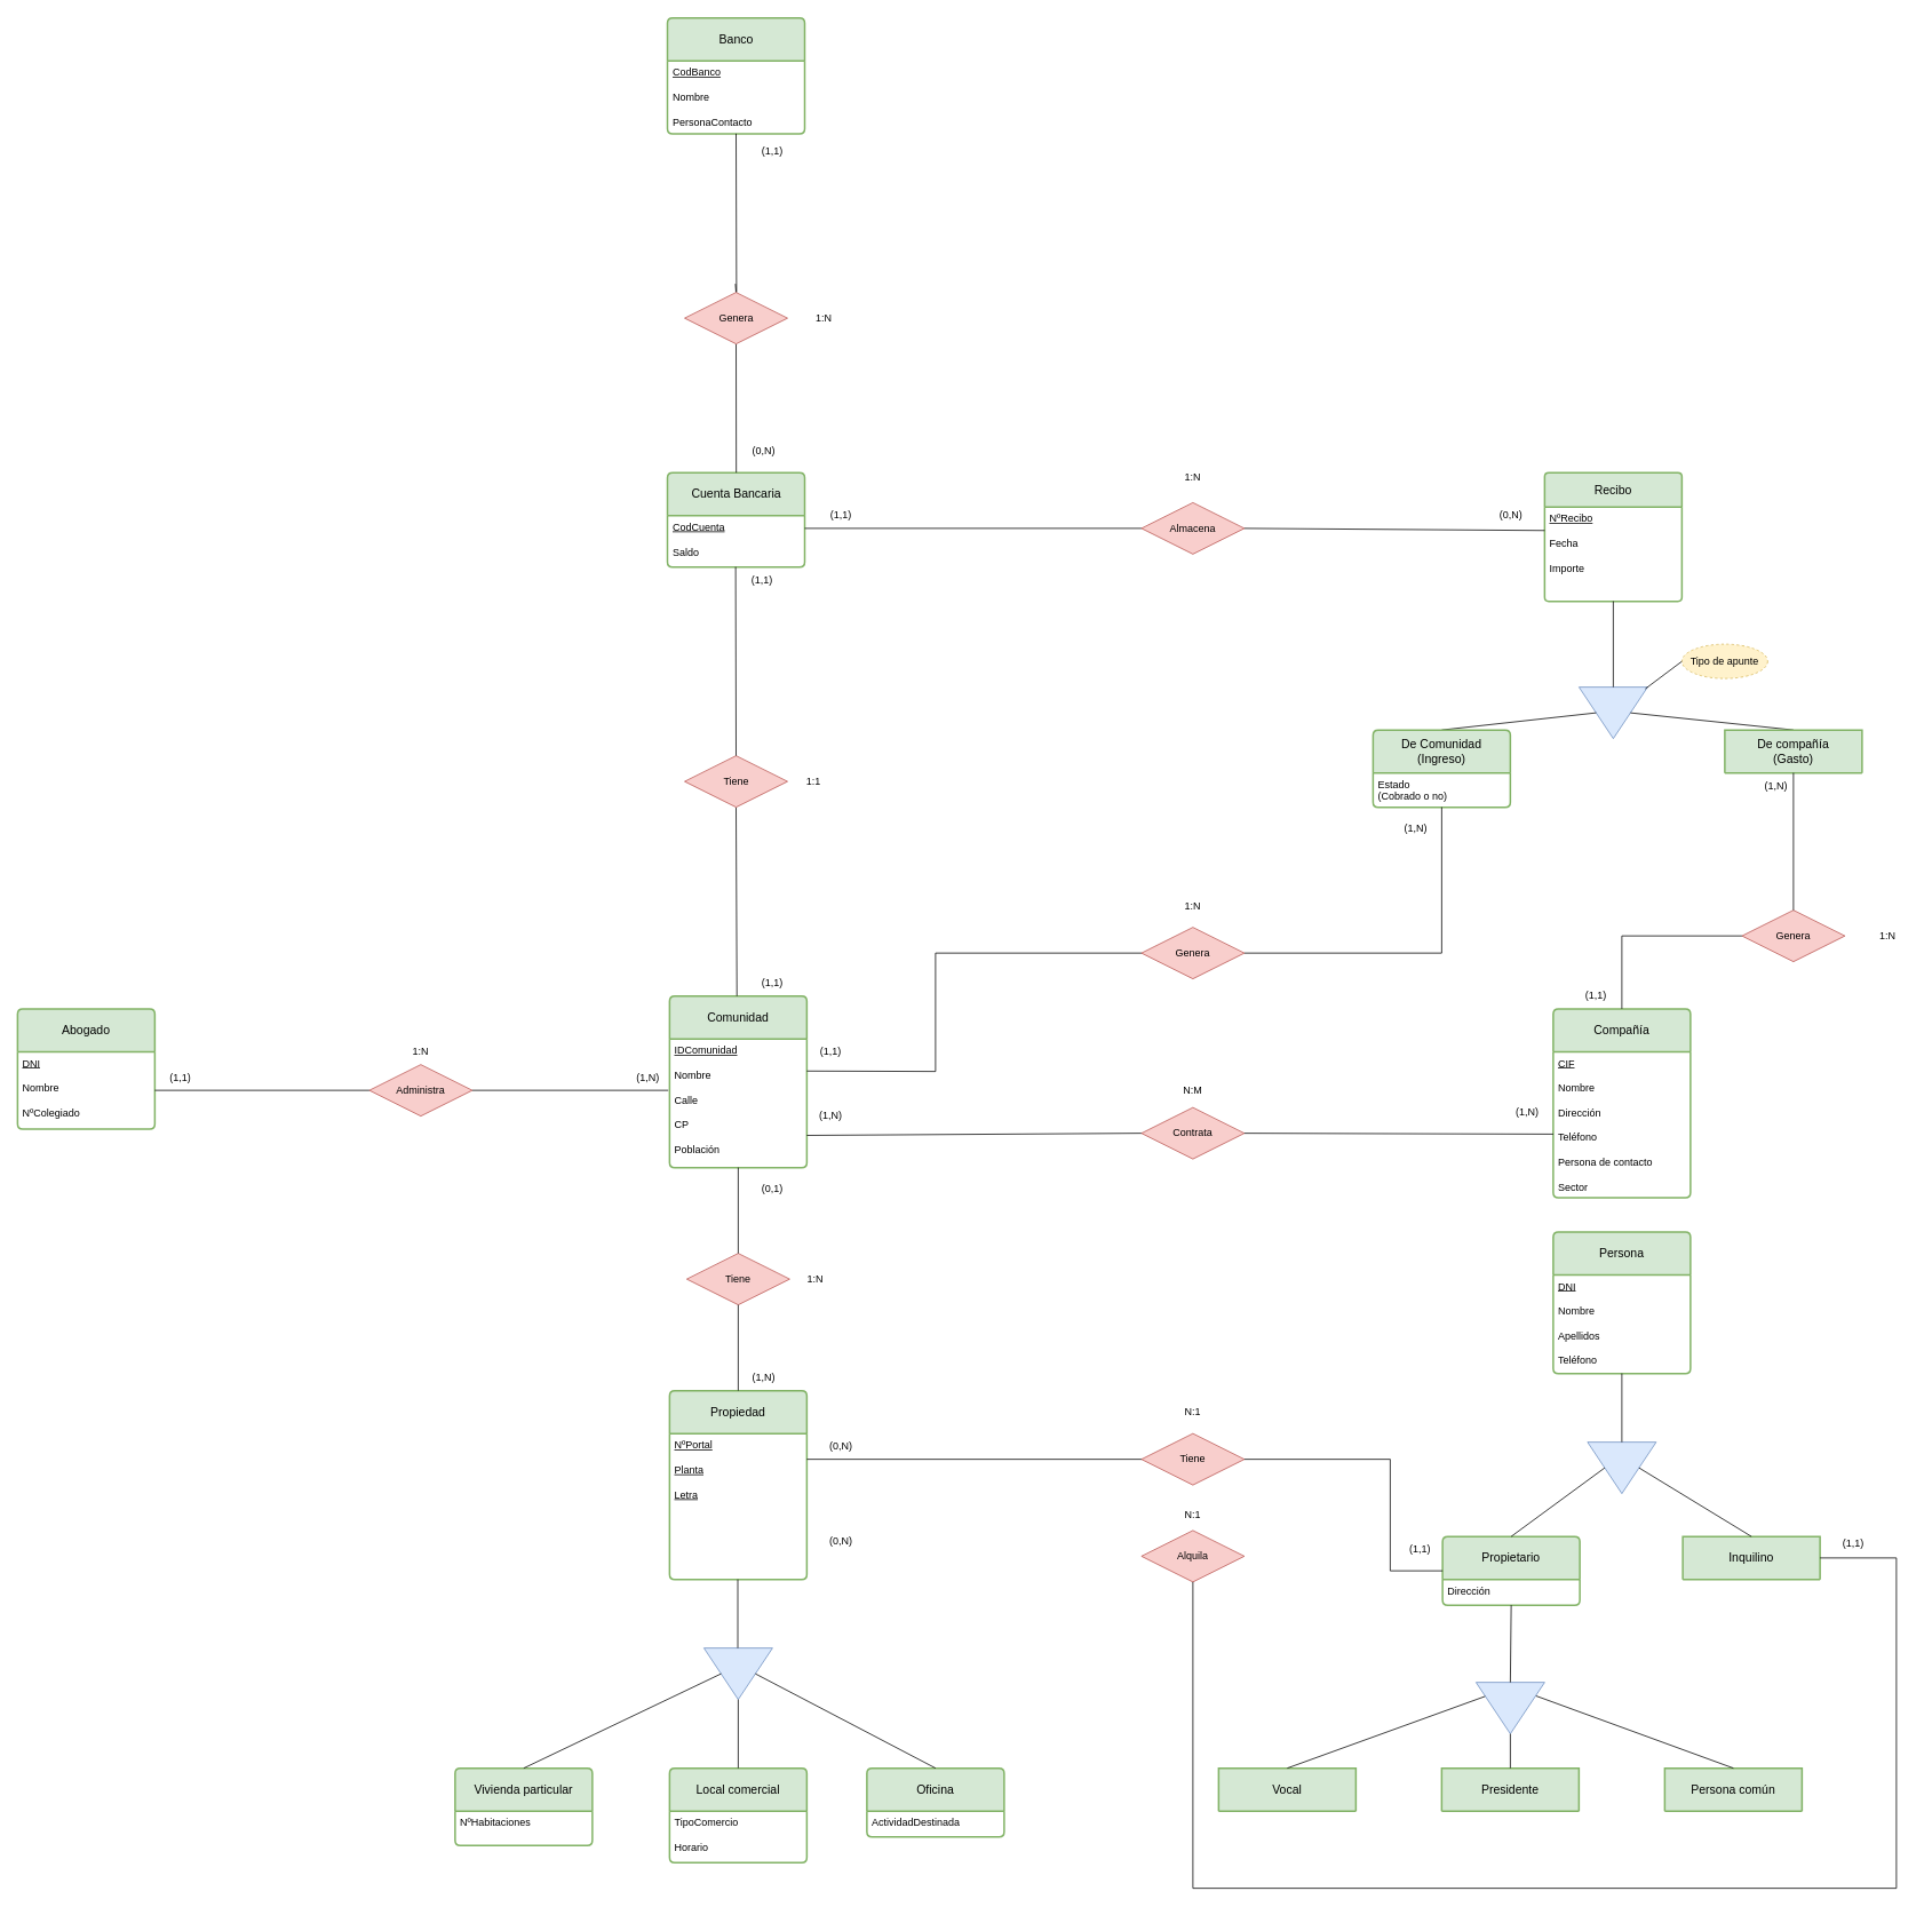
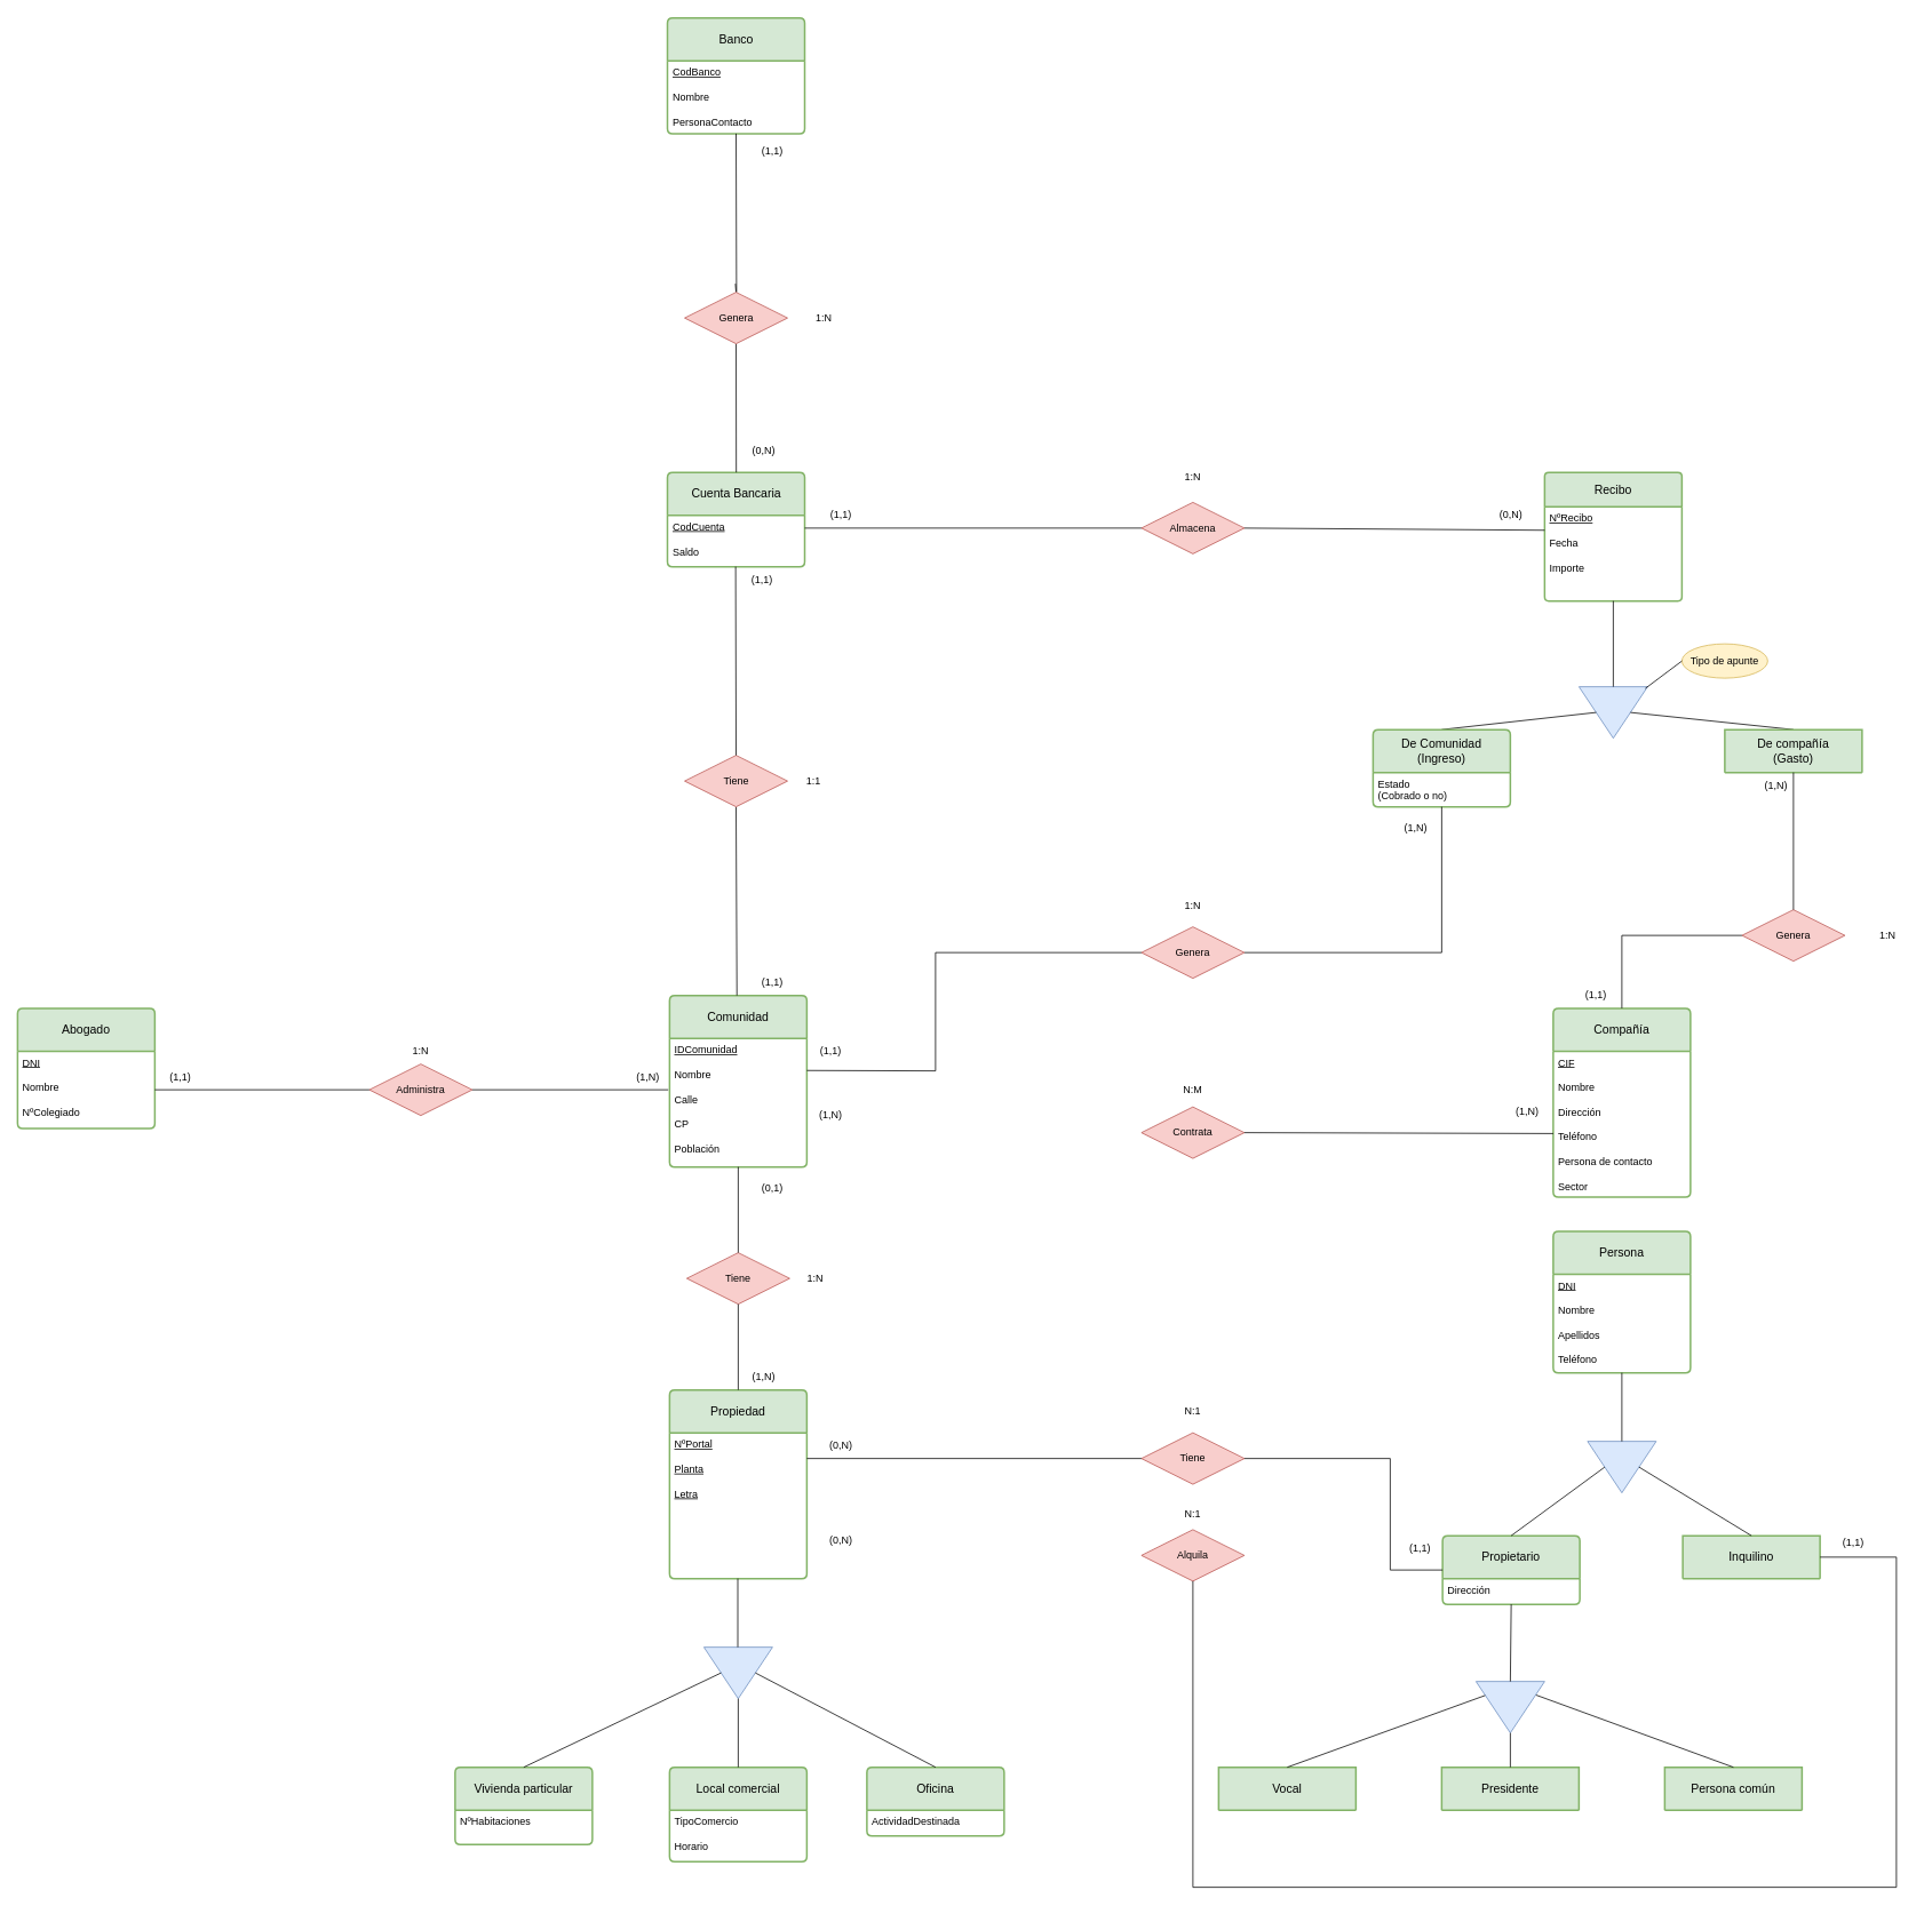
- <mxCell id="26" value="Tipo de apunte" style="ellipse;whiteSpace=wrap;html=1;align=center;fillColor=#fff2cc;strokeColor=#d6b656;dashed=1;" parent="1" vertex="1"><mxGeometry x="1960" y="750" width="100" height="40" as="geometry" /></mxCell>
+ <mxCell id="26" value="Tipo de apunte" style="ellipse;whiteSpace=wrap;html=1;align=center;fillColor=#fff2cc;strokeColor=#d6b656;" parent="1" vertex="1"><mxGeometry x="1960" y="750" width="100" height="40" as="geometry" /></mxCell>
- <mxCell id="31" value="" style="endArrow=none;html=1;rounded=0;exitX=0;exitY=0.5;exitDx=0;exitDy=0;entryX=1;entryY=0.75;entryDx=0;entryDy=0;" parent="1" source="32" edge="1" target="5"><mxGeometry width="50" height="50" relative="1" as="geometry"><mxPoint x="1360" y="1330" as="sourcePoint" /><mxPoint x="971" y="1330" as="targetPoint" /></mxGeometry></mxCell>
